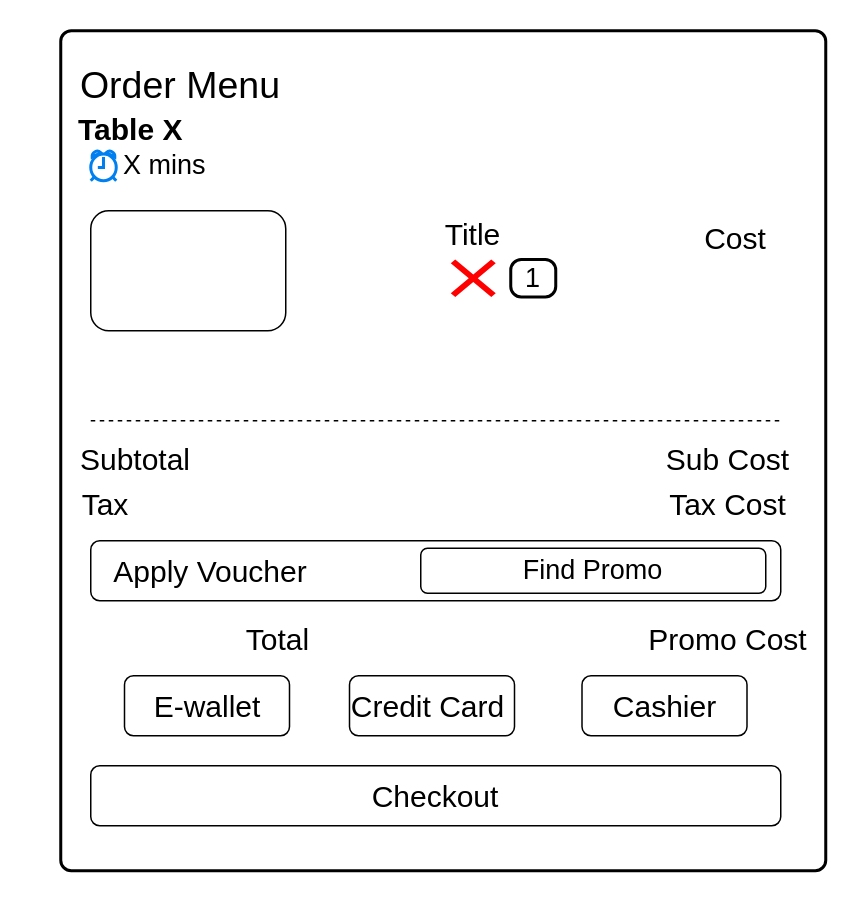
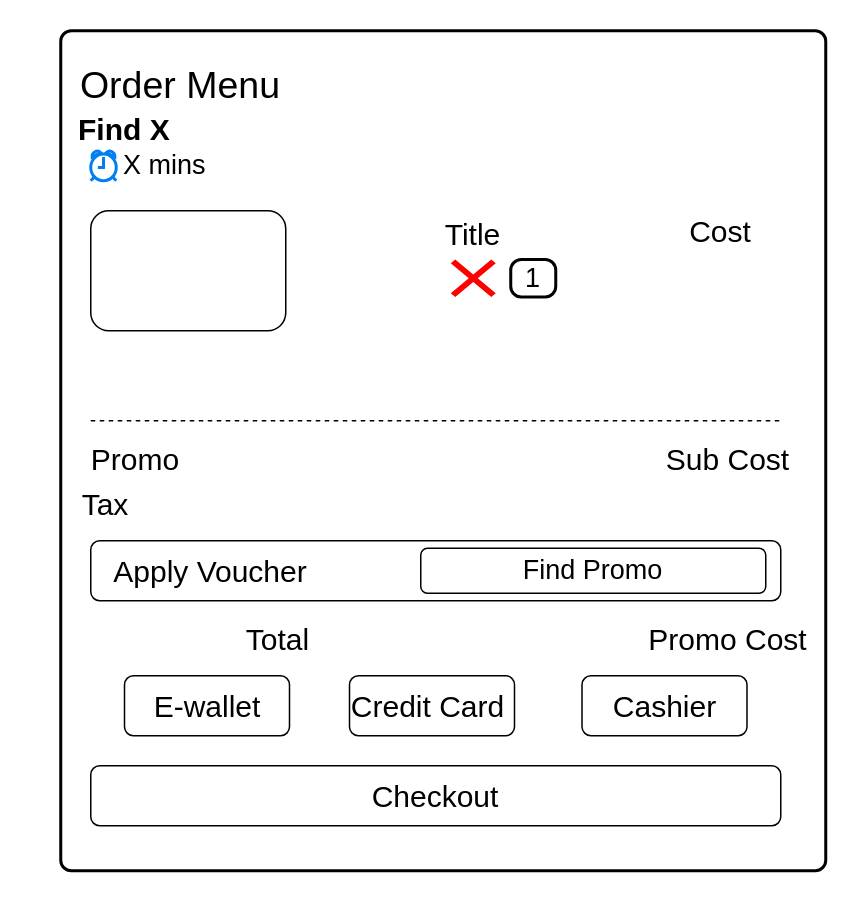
- <mxCell id="4" value="&lt;b style=&quot;background-color: initial;&quot;&gt;Table X&lt;/b&gt;" style="text;strokeColor=none;align=left;fillColor=none;html=1;verticalAlign=middle;whiteSpace=wrap;rounded=0;fontSize=20;" vertex="1" parent="1"><mxGeometry x="50" y="70" width="340" height="30" as="geometry" /></mxCell>
+ <mxCell id="4" value="&lt;b style=&quot;background-color: initial;&quot;&gt;Find X&lt;/b&gt;" style="text;strokeColor=none;align=left;fillColor=none;html=1;verticalAlign=middle;whiteSpace=wrap;rounded=0;fontSize=20;" vertex="1" parent="1"><mxGeometry x="50" y="70" width="340" height="30" as="geometry" /></mxCell>
- <mxCell id="12" value="Cost" style="text;strokeColor=none;align=center;fillColor=none;html=1;verticalAlign=middle;whiteSpace=wrap;rounded=0;fontSize=20;" vertex="1" parent="1"><mxGeometry x="450" y="142.5" width="80" height="30" as="geometry" /></mxCell>
+ <mxCell id="12" value="Cost" style="text;strokeColor=none;align=center;fillColor=none;html=1;verticalAlign=middle;whiteSpace=wrap;rounded=0;fontSize=20;" vertex="1" parent="1"><mxGeometry x="440" y="137.5" width="80" height="30" as="geometry" /></mxCell>
- <mxCell id="14" value="Subtotal" style="text;strokeColor=none;align=center;fillColor=none;html=1;verticalAlign=middle;whiteSpace=wrap;rounded=0;fontSize=20;" vertex="1" parent="1"><mxGeometry x="50" y="290" width="80" height="30" as="geometry" /></mxCell>
+ <mxCell id="14" value="Promo" style="text;strokeColor=none;align=center;fillColor=none;html=1;verticalAlign=middle;whiteSpace=wrap;rounded=0;fontSize=20;" vertex="1" parent="1"><mxGeometry x="50" y="290" width="80" height="30" as="geometry" /></mxCell>
- <mxCell id="22" value="Tax Cost" style="text;strokeColor=none;align=center;fillColor=none;html=1;verticalAlign=middle;whiteSpace=wrap;rounded=0;fontSize=20;" vertex="1" parent="1"><mxGeometry x="445" y="320" width="80" height="30" as="geometry" /></mxCell>
